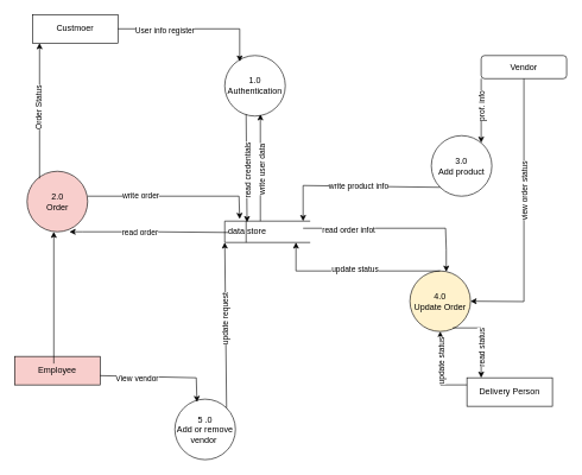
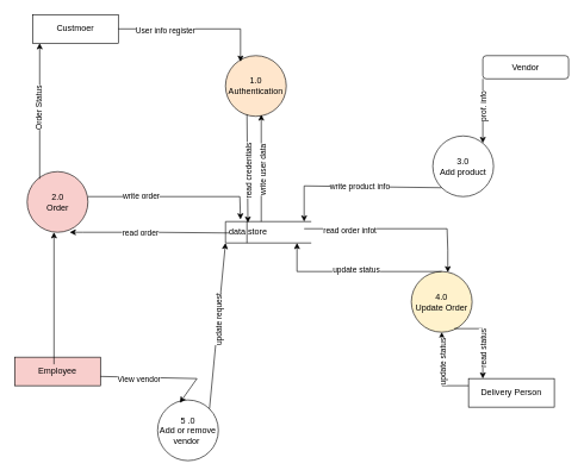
- <mxCell id="6" value="1.0&lt;br&gt;Authentication" style="ellipse;whiteSpace=wrap;html=1;aspect=fixed;" vertex="1" parent="1"><mxGeometry x="315" y="77.5" width="85" height="85" as="geometry" /></mxCell>
+ <mxCell id="6" value="1.0&lt;br&gt;Authentication" style="ellipse;whiteSpace=wrap;html=1;aspect=fixed;fillColor=#ffe6cc;" vertex="1" parent="1"><mxGeometry x="315" y="77.5" width="85" height="85" as="geometry" /></mxCell>
- <mxCell id="29" value="" style="endArrow=classic;html=1;rounded=0;exitX=0.5;exitY=1;exitDx=0;exitDy=0;entryX=1;entryY=0.5;entryDx=0;entryDy=0;" edge="1" parent="1" source="4" target="9"><mxGeometry width="50" height="50" relative="1" as="geometry"><mxPoint x="734.5" y="120" as="sourcePoint" /><mxPoint x="675" y="450" as="targetPoint" /><Array as="points"><mxPoint x="735" y="423" /></Array></mxGeometry></mxCell>
- <mxCell id="30" value="view order status" style="edgeLabel;html=1;align=center;verticalAlign=middle;resizable=0;points=[];rotation=270;" vertex="1" connectable="0" parent="29"><mxGeometry x="-0.179" y="3" relative="1" as="geometry"><mxPoint x="-3" as="offset" /></mxGeometry></mxCell>
- <mxCell id="10" value="5 .0&lt;br&gt;Add or remove vendor&amp;nbsp;" style="ellipse;whiteSpace=wrap;html=1;aspect=fixed;" vertex="1" parent="1"><mxGeometry x="245" y="560" width="85" height="85" as="geometry" /></mxCell>
+ <mxCell id="10" value="5 .0&lt;br&gt;Add or remove vendor&amp;nbsp;" style="ellipse;whiteSpace=wrap;html=1;aspect=fixed;" vertex="1" parent="1"><mxGeometry x="220" y="560" width="85" height="85" as="geometry" /></mxCell>
